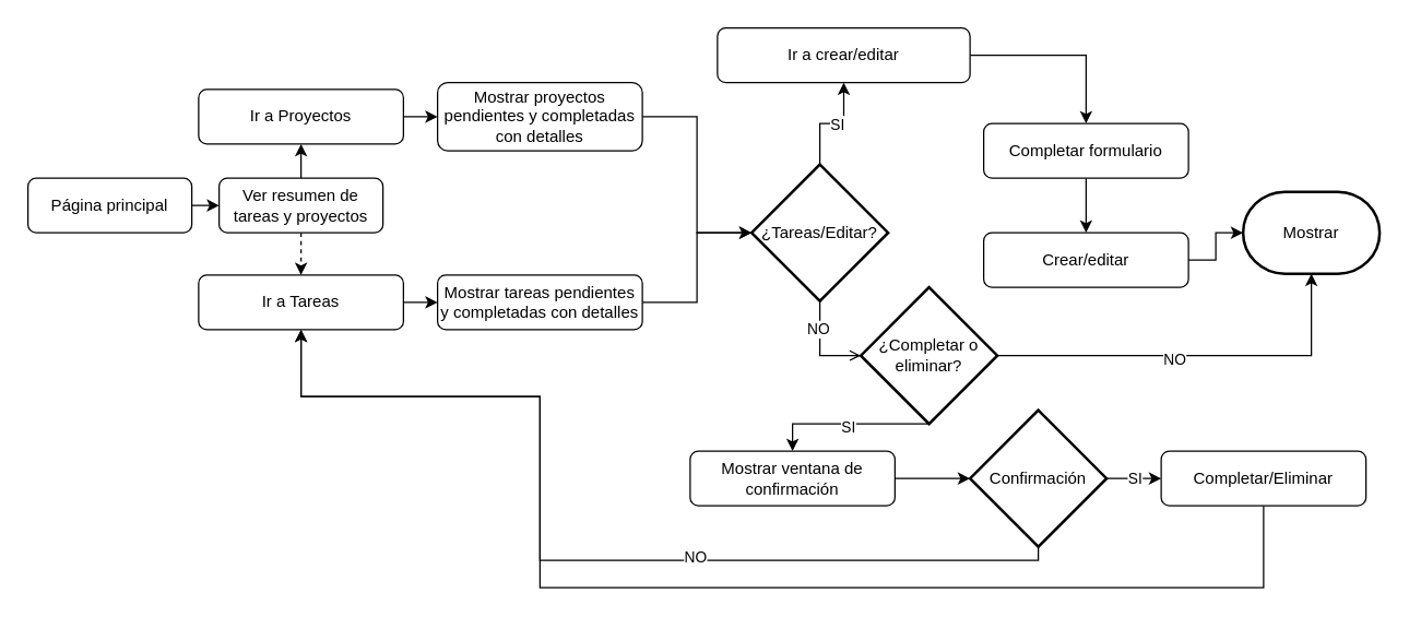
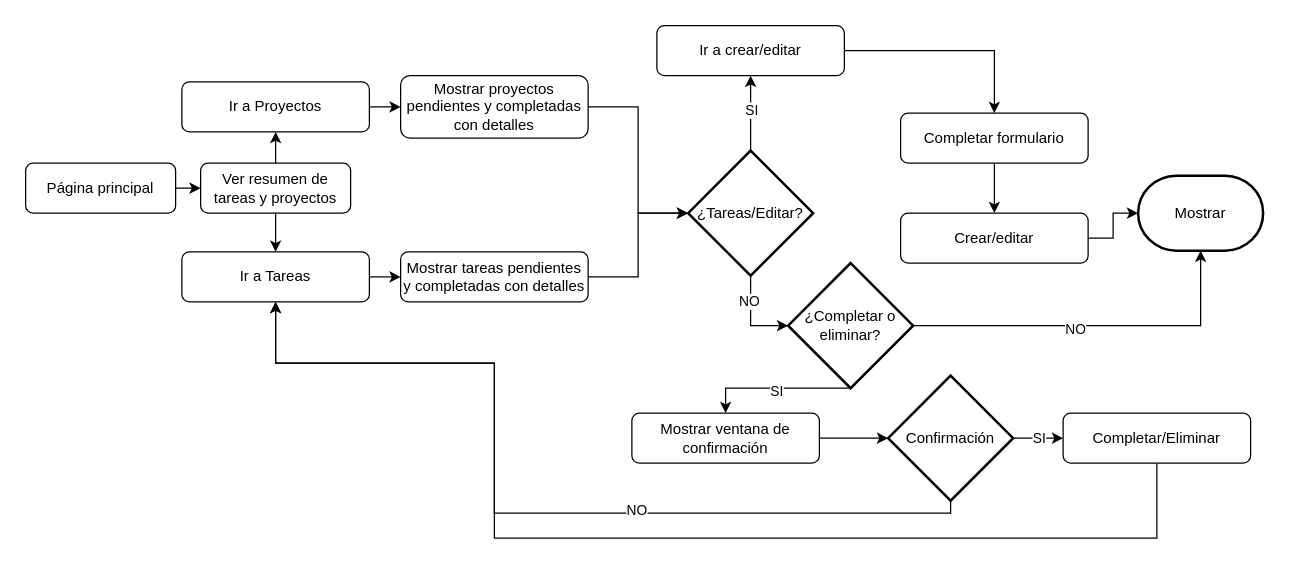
- <mxCell id="18" value="Ir a crear/editar" style="rounded=1;whiteSpace=wrap;html=1;fontSize=12;glass=0;strokeWidth=1;shadow=0;" vertex="1" parent="1"><mxGeometry x="525" y="20" width="185" height="40" as="geometry" /></mxCell>
+ <mxCell id="18" value="Ir a crear/editar" style="rounded=1;whiteSpace=wrap;html=1;fontSize=12;glass=0;strokeWidth=1;shadow=0;" vertex="1" parent="1"><mxGeometry x="525" y="20" width="150" height="40" as="geometry" /></mxCell>
- <mxCell id="5" style="edgeStyle=orthogonalEdgeStyle;rounded=0;orthogonalLoop=1;jettySize=auto;html=1;exitX=0.5;exitY=1;exitDx=0;exitDy=0;entryX=0.5;entryY=0;entryDx=0;entryDy=0;dashed=1;" edge="1" parent="1" source="6" target="8"><mxGeometry relative="1" as="geometry" /></mxCell>
+ <mxCell id="5" style="edgeStyle=orthogonalEdgeStyle;rounded=0;orthogonalLoop=1;jettySize=auto;html=1;exitX=0.5;exitY=1;exitDx=0;exitDy=0;entryX=0.5;entryY=0;entryDx=0;entryDy=0;" edge="1" parent="1" source="6" target="8"><mxGeometry relative="1" as="geometry" /></mxCell>
- <mxCell id="37" style="edgeStyle=orthogonalEdgeStyle;rounded=0;orthogonalLoop=1;jettySize=auto;html=1;exitX=0.5;exitY=1;exitDx=0;exitDy=0;exitPerimeter=0;entryX=0;entryY=0.5;entryDx=0;entryDy=0;entryPerimeter=0;endArrow=open;" edge="1" parent="1" source="15" target="24"><mxGeometry relative="1" as="geometry" /></mxCell>
+ <mxCell id="37" style="edgeStyle=orthogonalEdgeStyle;rounded=0;orthogonalLoop=1;jettySize=auto;html=1;exitX=0.5;exitY=1;exitDx=0;exitDy=0;exitPerimeter=0;entryX=0;entryY=0.5;entryDx=0;entryDy=0;entryPerimeter=0;" edge="1" parent="1" source="15" target="24"><mxGeometry relative="1" as="geometry" /></mxCell>
